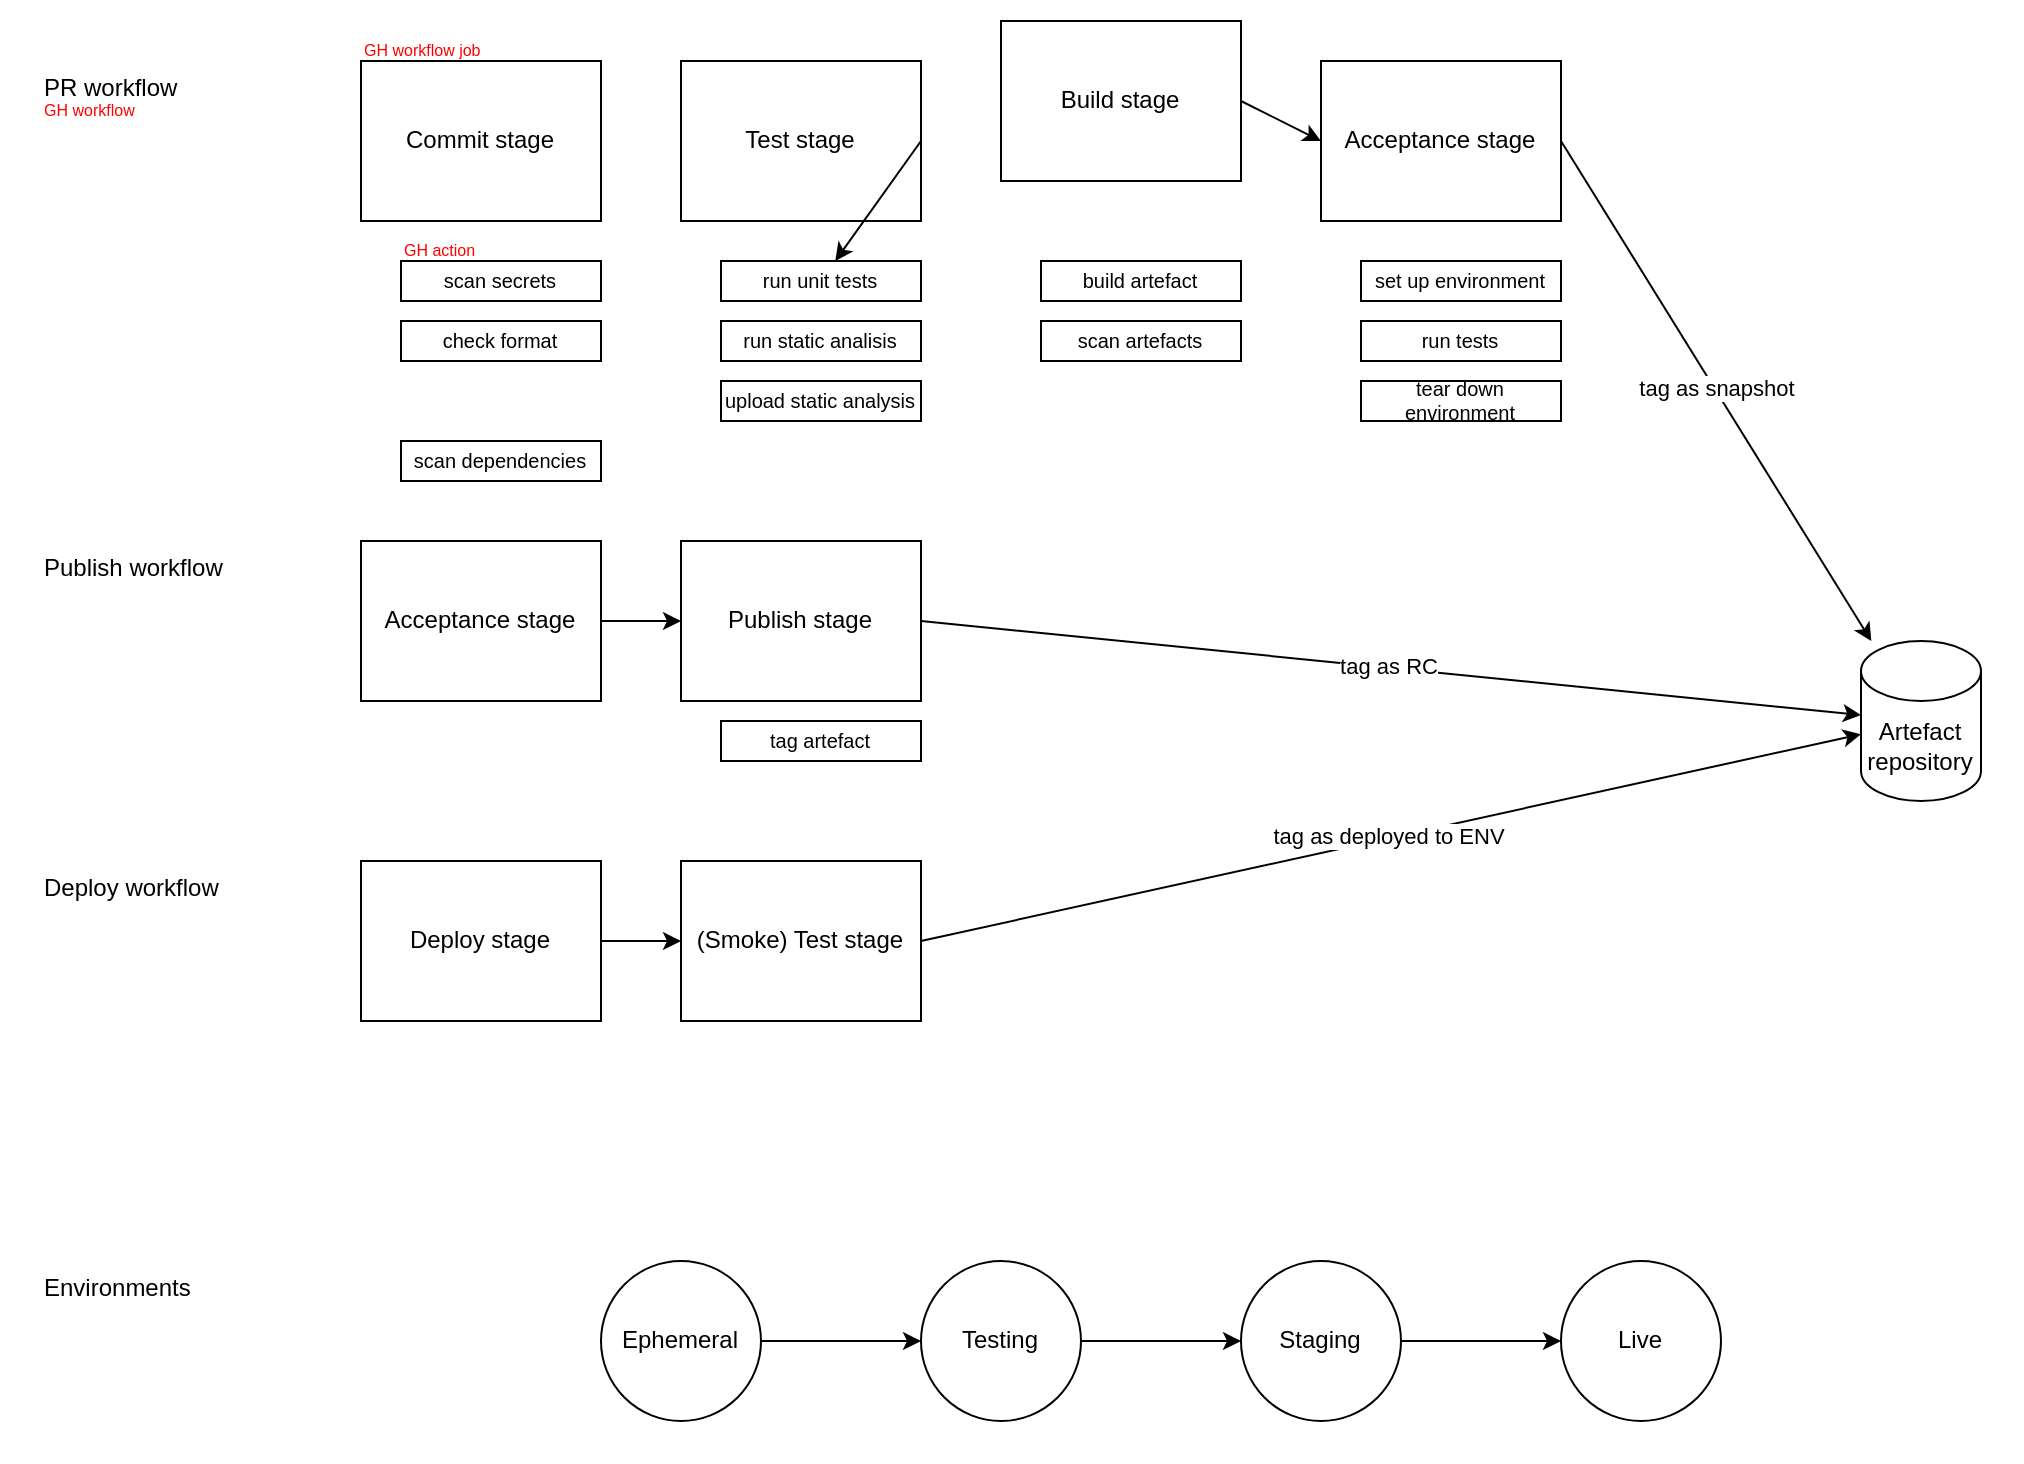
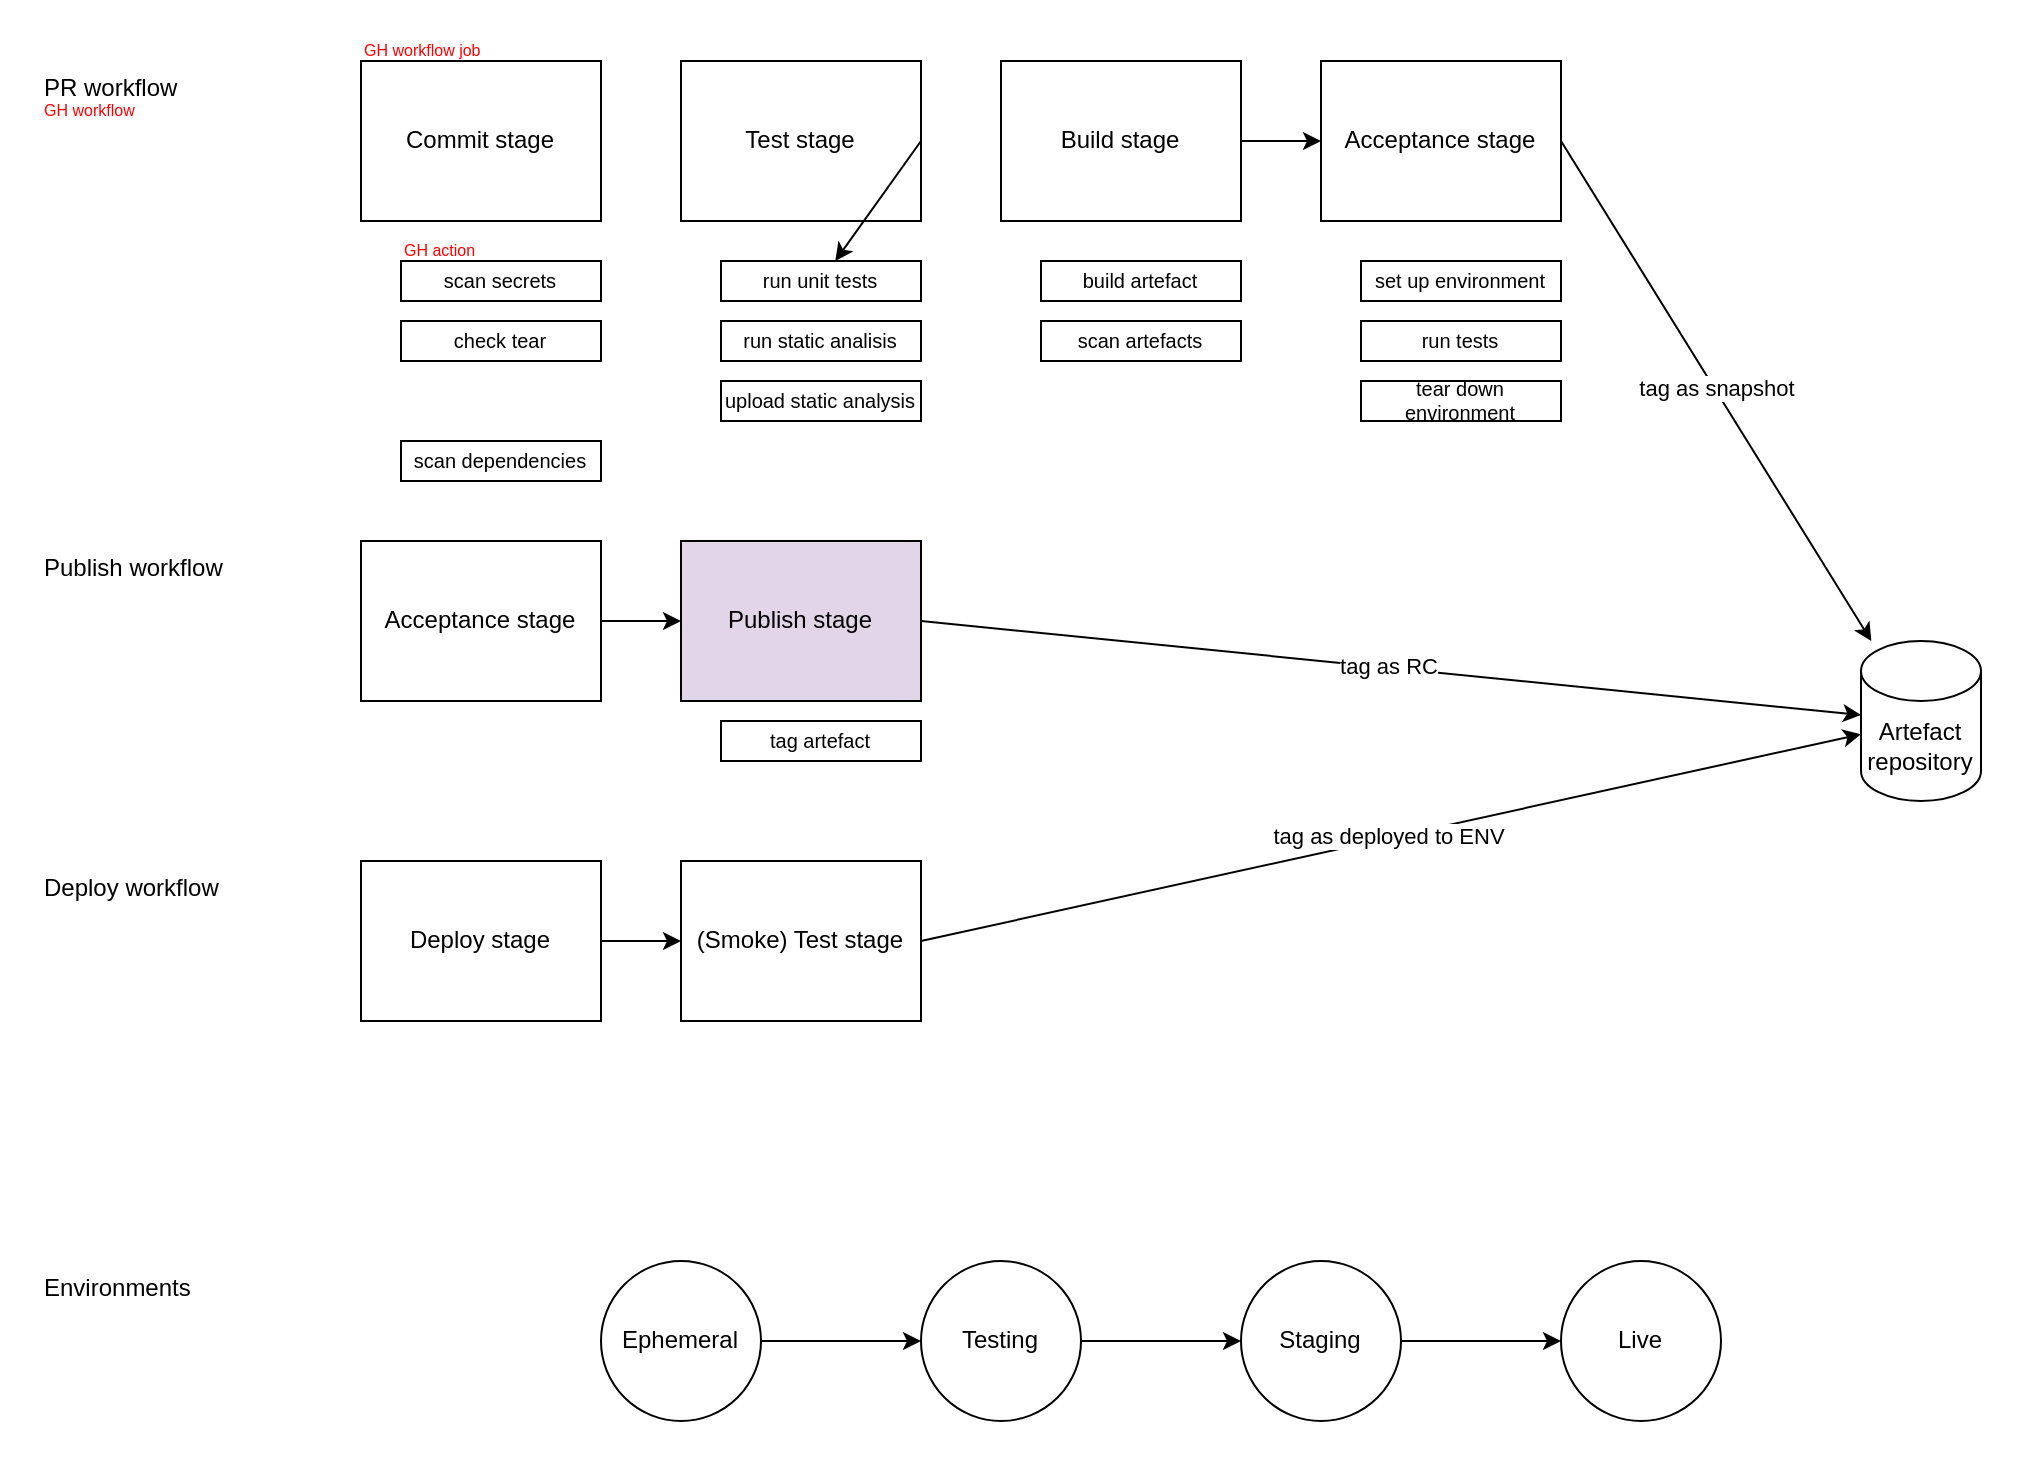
- <mxCell id="4" value="Build stage" style="rounded=0;whiteSpace=wrap;html=1;" vertex="1" parent="1"><mxGeometry x="500" y="10" width="120" height="80" as="geometry" /></mxCell>
+ <mxCell id="4" value="Build stage" style="rounded=0;whiteSpace=wrap;html=1;" vertex="1" parent="1"><mxGeometry x="500" y="30" width="120" height="80" as="geometry" /></mxCell>
- <mxCell id="26" value="check format" style="rounded=0;whiteSpace=wrap;html=1;fontSize=10;" vertex="1" parent="1"><mxGeometry x="200" y="160" width="100" height="20" as="geometry" /></mxCell>
+ <mxCell id="26" value="check tear" style="rounded=0;whiteSpace=wrap;html=1;fontSize=10;" vertex="1" parent="1"><mxGeometry x="200" y="160" width="100" height="20" as="geometry" /></mxCell>
- <mxCell id="6" value="Publish stage" style="rounded=0;whiteSpace=wrap;html=1;" vertex="1" parent="1"><mxGeometry x="340" y="270" width="120" height="80" as="geometry" /></mxCell>
+ <mxCell id="6" value="Publish stage" style="rounded=0;whiteSpace=wrap;html=1;fillColor=#e1d5e7;" vertex="1" parent="1"><mxGeometry x="340" y="270" width="120" height="80" as="geometry" /></mxCell>
